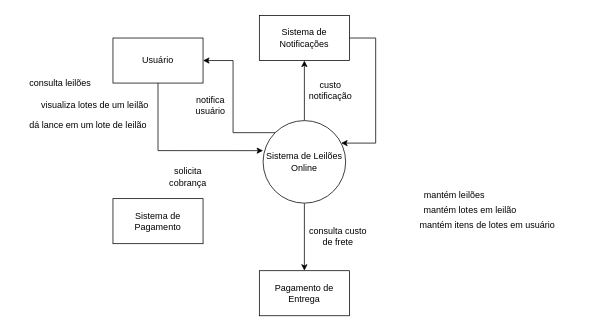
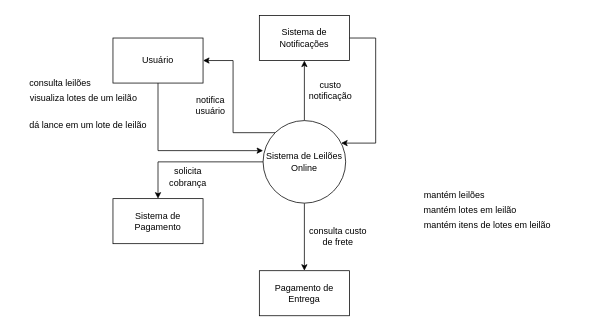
- <mxCell id="22" value="visualiza lotes de um leilão" style="text;html=1;strokeColor=none;fillColor=none;align=center;verticalAlign=middle;whiteSpace=wrap;rounded=0;" vertex="1" parent="1"><mxGeometry x="51" y="130" width="150" height="20" as="geometry" /></mxCell>
+ <mxCell id="22" value="visualiza lotes de um leilão" style="text;html=1;strokeColor=none;fillColor=none;align=center;verticalAlign=middle;whiteSpace=wrap;rounded=0;" vertex="1" parent="1"><mxGeometry x="36" y="120" width="150" height="20" as="geometry" /></mxCell>
+ <mxCell id="2" style="edgeStyle=orthogonalEdgeStyle;rounded=0;orthogonalLoop=1;jettySize=auto;html=1;entryX=0.5;entryY=0;entryDx=0;entryDy=0;" edge="1" parent="1" source="6" target="9"><mxGeometry relative="1" as="geometry" /></mxCell>
- <mxCell id="15" value="mantém itens de lotes em usuário" style="text;html=1;strokeColor=none;fillColor=none;align=center;verticalAlign=middle;whiteSpace=wrap;rounded=0;" vertex="1" parent="1"><mxGeometry x="514" y="290" width="270" height="20" as="geometry" /></mxCell>
+ <mxCell id="15" value="mantém itens de lotes em leilão" style="text;html=1;strokeColor=none;fillColor=none;align=center;verticalAlign=middle;whiteSpace=wrap;rounded=0;" vertex="1" parent="1"><mxGeometry x="514" y="290" width="270" height="20" as="geometry" /></mxCell>
